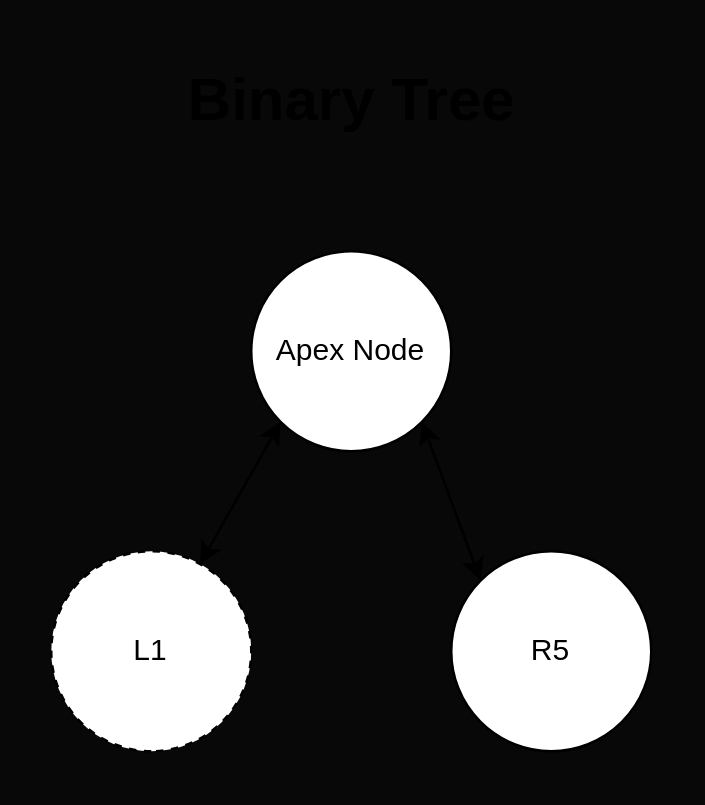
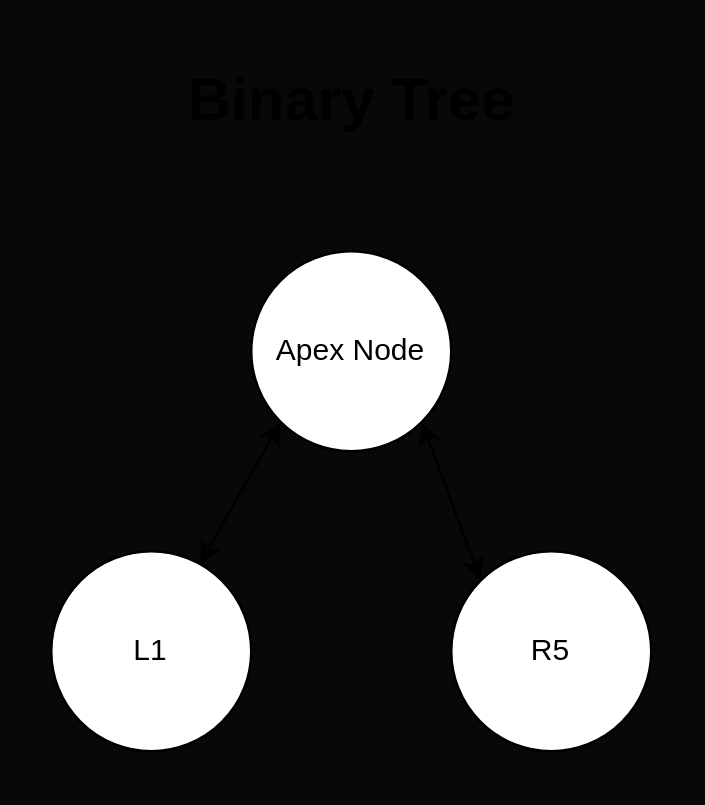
- <mxCell id="4" value="L1" style="ellipse;whiteSpace=wrap;html=1;aspect=fixed;labelBackgroundColor=none;direction=south;rounded=0;dashed=1;" vertex="1" parent="1"><mxGeometry x="20" y="220" width="80" height="80" as="geometry" /></mxCell>
+ <mxCell id="4" value="L1" style="ellipse;whiteSpace=wrap;html=1;aspect=fixed;labelBackgroundColor=none;direction=south;rounded=0;" vertex="1" parent="1"><mxGeometry x="20" y="220" width="80" height="80" as="geometry" /></mxCell>
